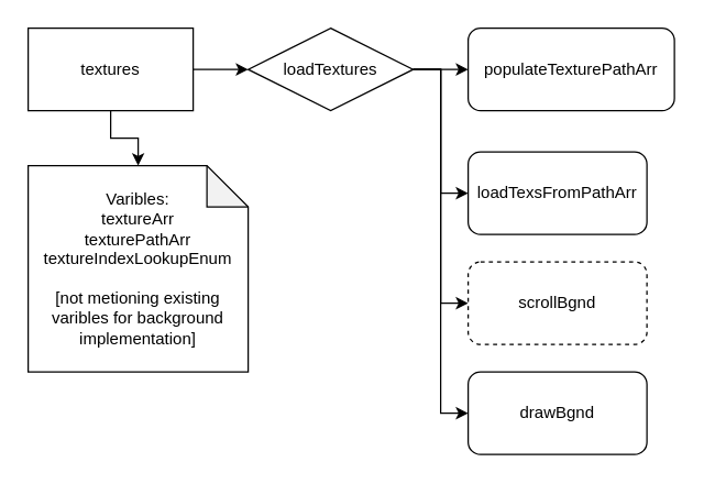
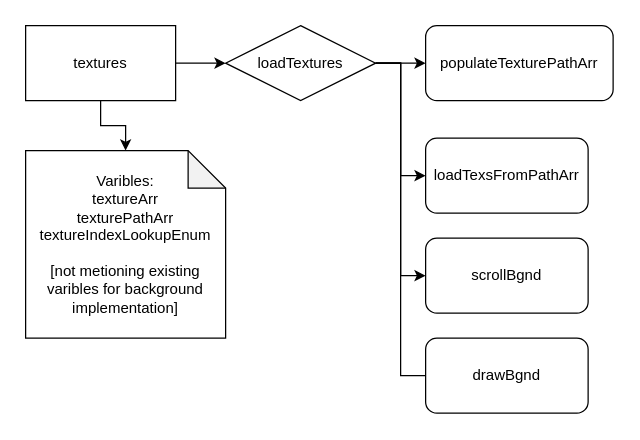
- <mxCell id="12" value="scrollBgnd" style="rounded=1;whiteSpace=wrap;html=1;dashed=1;" vertex="1" parent="1"><mxGeometry x="340" y="190" width="130" height="60" as="geometry" /></mxCell>
+ <mxCell id="12" value="scrollBgnd" style="rounded=1;whiteSpace=wrap;html=1;dashed=0;" vertex="1" parent="1"><mxGeometry x="340" y="190" width="130" height="60" as="geometry" /></mxCell>
- <mxCell id="8" style="edgeStyle=orthogonalEdgeStyle;rounded=0;orthogonalLoop=1;jettySize=auto;html=1;entryX=0;entryY=0.5;entryDx=0;entryDy=0;" edge="1" parent="1" source="9" target="13"><mxGeometry relative="1" as="geometry" /></mxCell>
+ <mxCell id="8" style="edgeStyle=orthogonalEdgeStyle;rounded=0;orthogonalLoop=1;jettySize=auto;html=1;entryX=0;entryY=0.5;entryDx=0;entryDy=0;endArrow=none;" edge="1" parent="1" source="9" target="13"><mxGeometry relative="1" as="geometry" /></mxCell>
